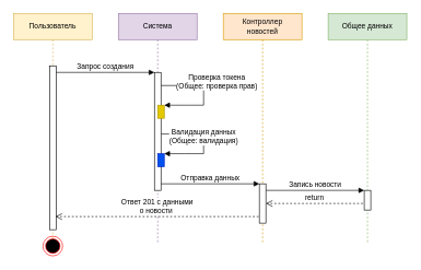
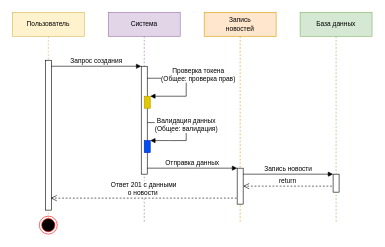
- <mxCell id="12" value="Контроллер&lt;div&gt;новостей&lt;/div&gt;" style="shape=umlLifeline;perimeter=lifelinePerimeter;whiteSpace=wrap;html=1;container=1;collapsible=0;recursiveResize=0;outlineConnect=0;labelBackgroundColor=none;strokeColor=#d79b00;fontFamily=Helvetica;fontSize=11;fillColor=#ffe6cc;" vertex="1" parent="1"><mxGeometry x="340" y="20" width="120" height="350" as="geometry" /></mxCell>
+ <mxCell id="12" value="Запись&lt;div&gt;новостей&lt;/div&gt;" style="shape=umlLifeline;perimeter=lifelinePerimeter;whiteSpace=wrap;html=1;container=1;collapsible=0;recursiveResize=0;outlineConnect=0;labelBackgroundColor=none;strokeColor=#d79b00;fontFamily=Helvetica;fontSize=11;fillColor=#ffe6cc;" vertex="1" parent="1"><mxGeometry x="340" y="20" width="120" height="350" as="geometry" /></mxCell>
- <mxCell id="16" value="Общее данных" style="shape=umlLifeline;perimeter=lifelinePerimeter;whiteSpace=wrap;html=1;container=1;collapsible=0;recursiveResize=0;outlineConnect=0;labelBackgroundColor=none;strokeColor=#82b366;fontFamily=Helvetica;fontSize=11;fillColor=#d5e8d4;" vertex="1" parent="1"><mxGeometry x="500" y="20" width="120" height="350" as="geometry" /></mxCell>
+ <mxCell id="16" value="База данных" style="shape=umlLifeline;perimeter=lifelinePerimeter;whiteSpace=wrap;html=1;container=1;collapsible=0;recursiveResize=0;outlineConnect=0;labelBackgroundColor=none;strokeColor=#82b366;fontFamily=Helvetica;fontSize=11;fillColor=#d5e8d4;" vertex="1" parent="1"><mxGeometry x="500" y="20" width="120" height="350" as="geometry" /></mxCell>
